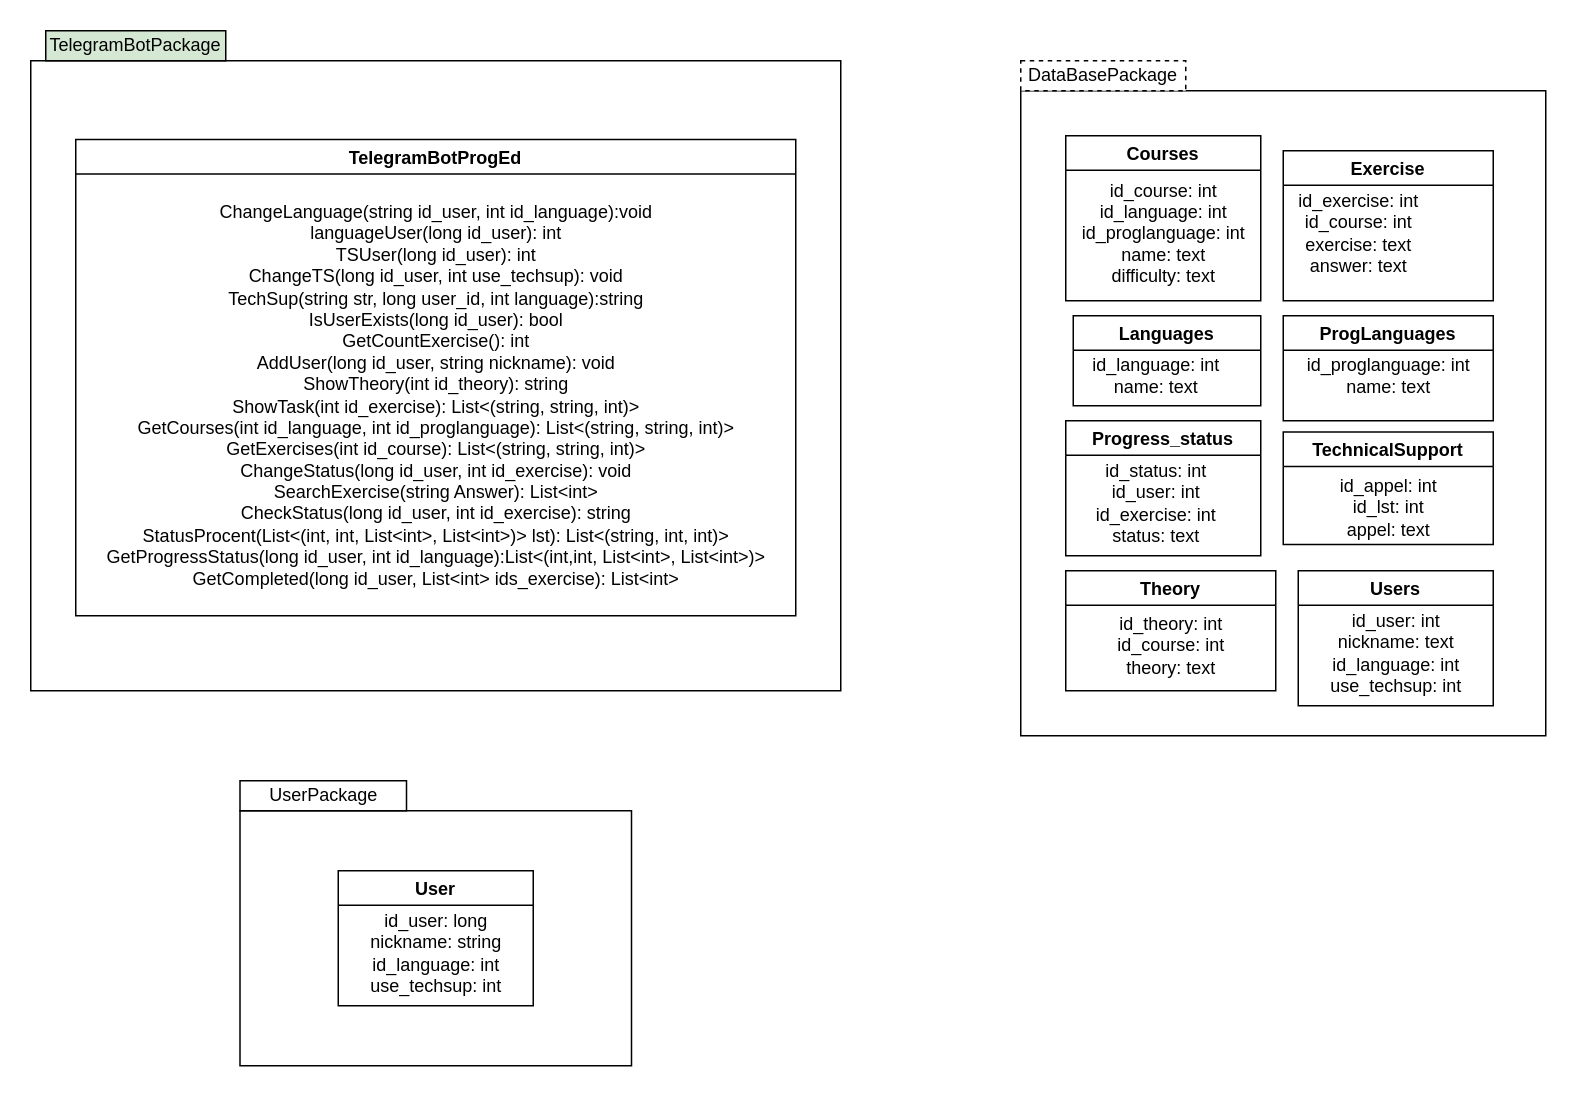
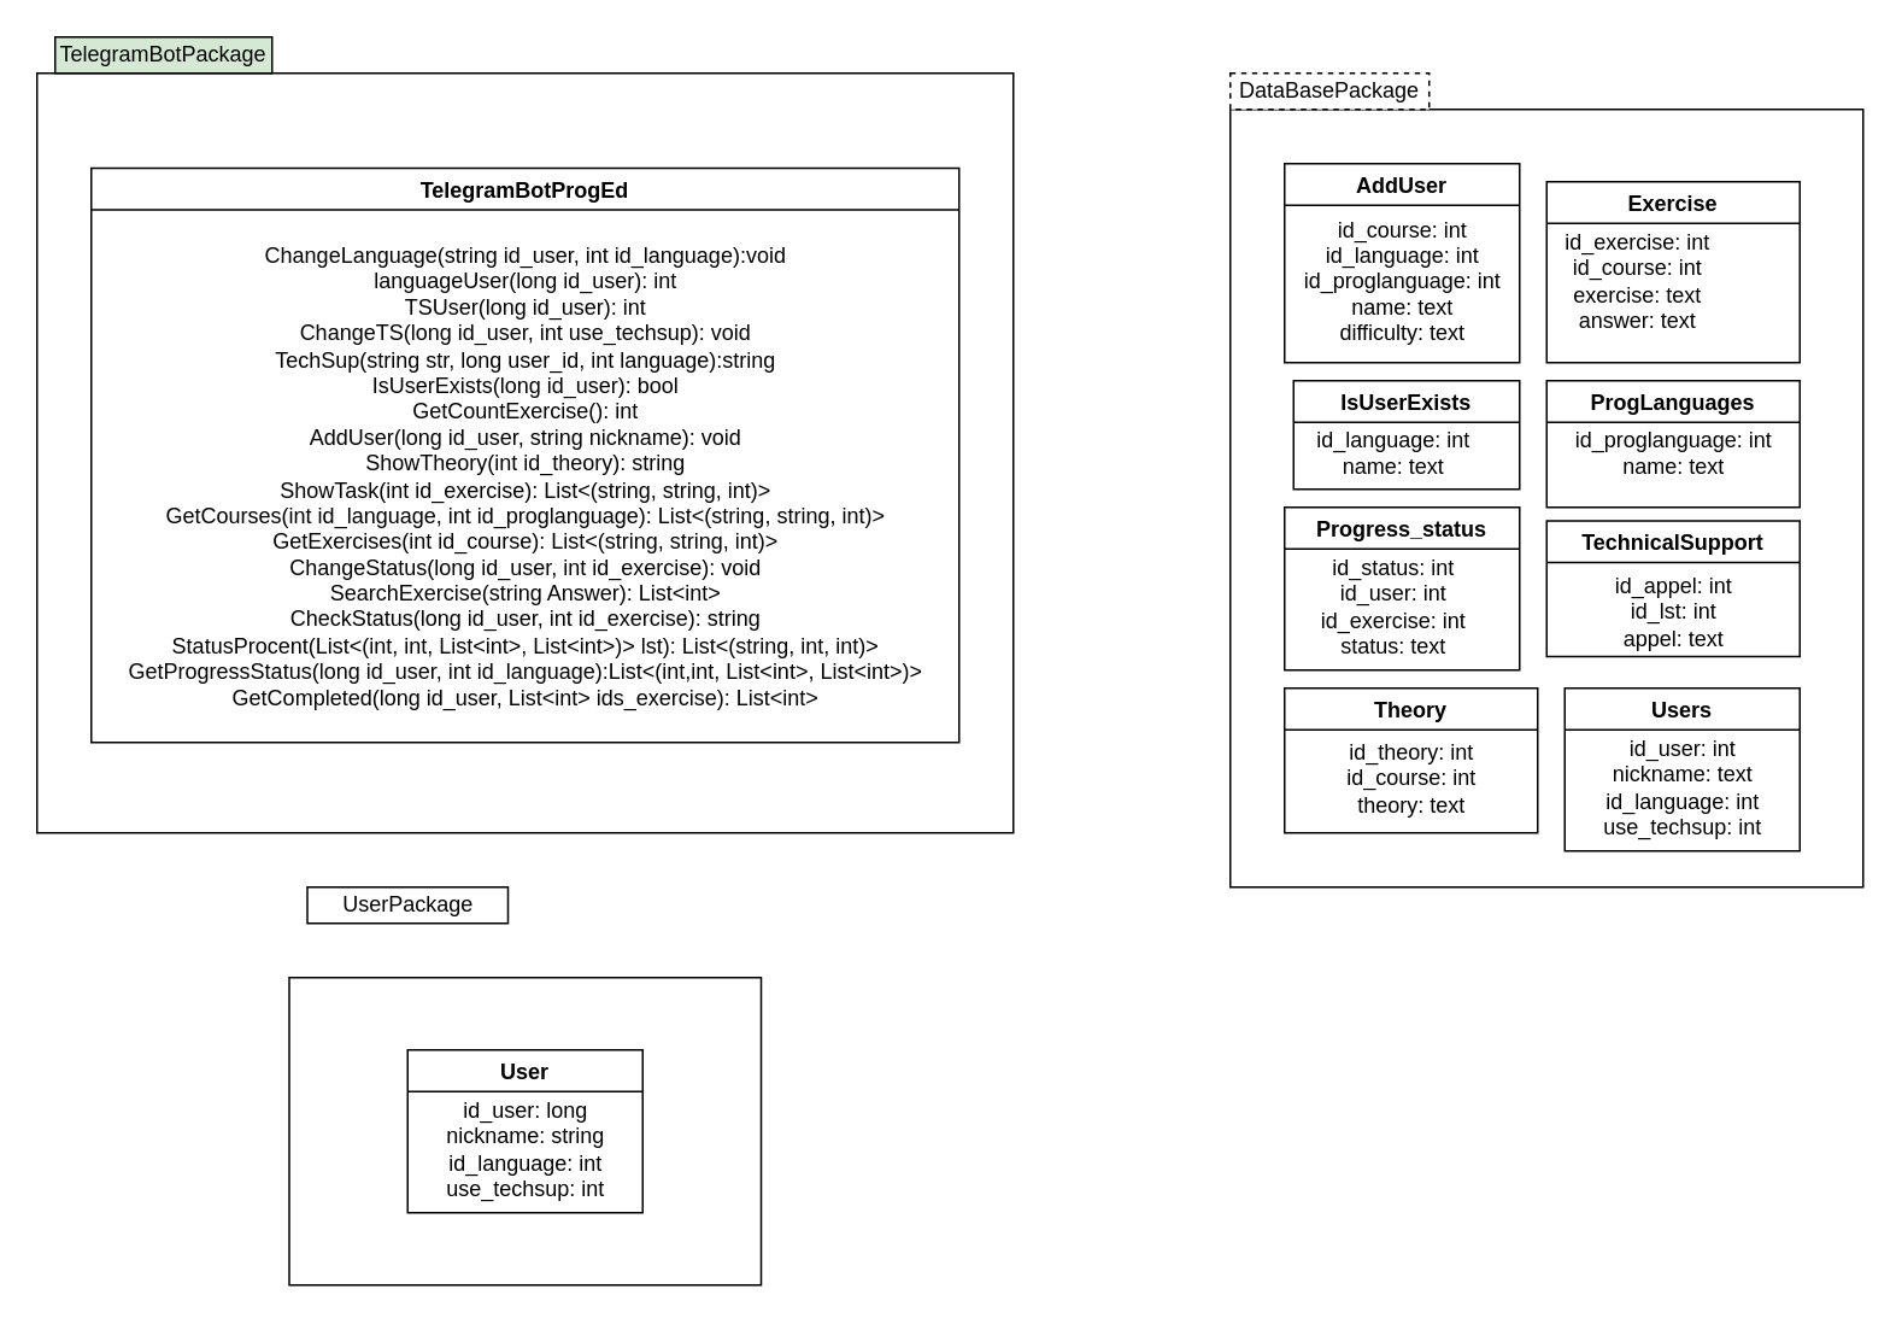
- <mxCell id="12" value="Courses" style="swimlane;" vertex="1" parent="10"><mxGeometry x="-145" y="-120" width="130" height="110" as="geometry"><mxRectangle x="500" y="360" width="90" height="30" as="alternateBounds" /></mxGeometry></mxCell>
+ <mxCell id="12" value="AddUser" style="swimlane;" vertex="1" parent="10"><mxGeometry x="-145" y="-120" width="130" height="110" as="geometry"><mxRectangle x="500" y="360" width="90" height="30" as="alternateBounds" /></mxGeometry></mxCell>
- <mxCell id="14" value="Languages" style="swimlane;" vertex="1" parent="1"><mxGeometry x="715" y="210" width="125" height="60" as="geometry" /></mxCell>
+ <mxCell id="14" value="IsUserExists" style="swimlane;" vertex="1" parent="1"><mxGeometry x="715" y="210" width="125" height="60" as="geometry" /></mxCell>
- <mxCell id="7" value="UserPackage" style="whiteSpace=wrap;html=1;" vertex="1" parent="1"><mxGeometry x="159.5" y="520" width="111" height="20" as="geometry" /></mxCell>
+ <mxCell id="7" value="UserPackage" style="whiteSpace=wrap;html=1;" vertex="1" parent="1"><mxGeometry x="169.5" y="490" width="111" height="20" as="geometry" /></mxCell>
